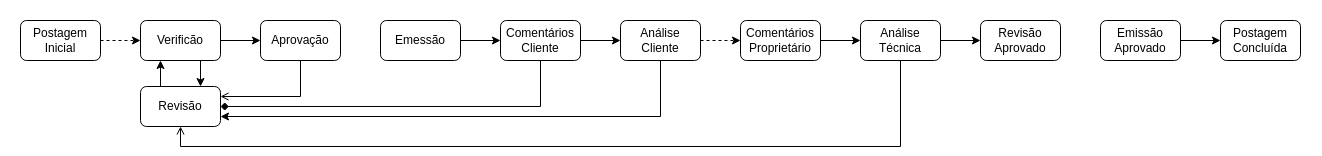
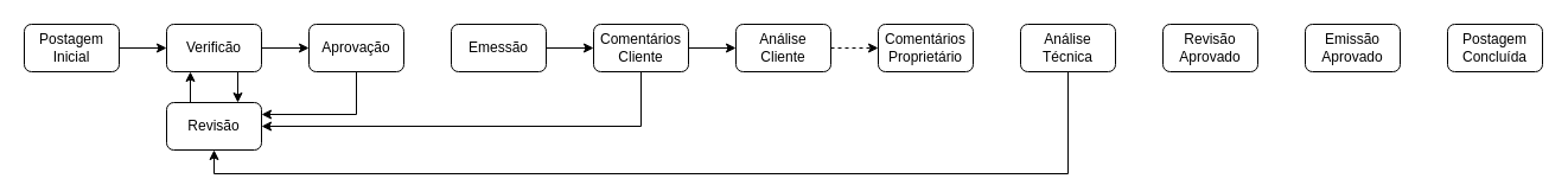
- <mxCell id="2" value="" style="edgeStyle=orthogonalEdgeStyle;rounded=0;orthogonalLoop=1;jettySize=auto;html=1;fontFamily=Helvetica;fontSize=12;fontColor=default;dashed=1;" edge="1" parent="1" source="3" target="8"><mxGeometry relative="1" as="geometry" /></mxCell>
+ <mxCell id="2" value="" style="edgeStyle=orthogonalEdgeStyle;rounded=0;orthogonalLoop=1;jettySize=auto;html=1;fontFamily=Helvetica;fontSize=12;fontColor=default;" edge="1" parent="1" source="3" target="8"><mxGeometry relative="1" as="geometry" /></mxCell>
- <mxCell id="19" value="" style="edgeStyle=orthogonalEdgeStyle;rounded=0;orthogonalLoop=1;jettySize=auto;html=1;fontFamily=Helvetica;fontSize=12;fontColor=default;" edge="1" parent="1" source="20" target="23"><mxGeometry relative="1" as="geometry" /></mxCell>
- <mxCell id="21" value="" style="edgeStyle=orthogonalEdgeStyle;rounded=0;orthogonalLoop=1;jettySize=auto;html=1;fontFamily=Helvetica;fontSize=12;fontColor=default;" edge="1" parent="1" source="23" target="24"><mxGeometry relative="1" as="geometry" /></mxCell>
- <mxCell id="25" value="" style="edgeStyle=orthogonalEdgeStyle;rounded=0;orthogonalLoop=1;jettySize=auto;html=1;fontFamily=Helvetica;fontSize=12;fontColor=default;" edge="1" parent="1" source="26" target="27"><mxGeometry relative="1" as="geometry" /></mxCell>
- <mxCell id="9" style="edgeStyle=orthogonalEdgeStyle;rounded=0;orthogonalLoop=1;jettySize=auto;html=1;exitX=0.5;exitY=1;exitDx=0;exitDy=0;entryX=1;entryY=0.25;entryDx=0;entryDy=0;fontFamily=Helvetica;fontSize=12;fontColor=default;endArrow=open;" edge="1" parent="1" source="10" target="5"><mxGeometry relative="1" as="geometry" /></mxCell>
+ <mxCell id="9" style="edgeStyle=orthogonalEdgeStyle;rounded=0;orthogonalLoop=1;jettySize=auto;html=1;exitX=0.5;exitY=1;exitDx=0;exitDy=0;entryX=1;entryY=0.25;entryDx=0;entryDy=0;fontFamily=Helvetica;fontSize=12;fontColor=default;" edge="1" parent="1" source="10" target="5"><mxGeometry relative="1" as="geometry" /></mxCell>
- <mxCell id="13" style="edgeStyle=orthogonalEdgeStyle;rounded=0;orthogonalLoop=1;jettySize=auto;html=1;exitX=0.5;exitY=1;exitDx=0;exitDy=0;entryX=1;entryY=0.5;entryDx=0;entryDy=0;fontFamily=Helvetica;fontSize=12;fontColor=default;endArrow=diamond;" edge="1" parent="1" source="15" target="5"><mxGeometry relative="1" as="geometry" /></mxCell>
+ <mxCell id="13" style="edgeStyle=orthogonalEdgeStyle;rounded=0;orthogonalLoop=1;jettySize=auto;html=1;exitX=0.5;exitY=1;exitDx=0;exitDy=0;entryX=1;entryY=0.5;entryDx=0;entryDy=0;fontFamily=Helvetica;fontSize=12;fontColor=default;" edge="1" parent="1" source="15" target="5"><mxGeometry relative="1" as="geometry" /></mxCell>
- <mxCell id="16" style="edgeStyle=orthogonalEdgeStyle;rounded=0;orthogonalLoop=1;jettySize=auto;html=1;exitX=0.5;exitY=1;exitDx=0;exitDy=0;entryX=1;entryY=0.75;entryDx=0;entryDy=0;fontFamily=Helvetica;fontSize=12;fontColor=default;" edge="1" parent="1" source="18" target="5"><mxGeometry relative="1" as="geometry" /></mxCell>
- <mxCell id="22" style="edgeStyle=orthogonalEdgeStyle;rounded=0;orthogonalLoop=1;jettySize=auto;html=1;exitX=0.5;exitY=1;exitDx=0;exitDy=0;entryX=0.5;entryY=1;entryDx=0;entryDy=0;fontFamily=Helvetica;fontSize=12;fontColor=default;endArrow=open;" edge="1" parent="1" source="23" target="5"><mxGeometry relative="1" as="geometry" /></mxCell>
+ <mxCell id="22" style="edgeStyle=orthogonalEdgeStyle;rounded=0;orthogonalLoop=1;jettySize=auto;html=1;exitX=0.5;exitY=1;exitDx=0;exitDy=0;entryX=0.5;entryY=1;entryDx=0;entryDy=0;fontFamily=Helvetica;fontSize=12;fontColor=default;" edge="1" parent="1" source="23" target="5"><mxGeometry relative="1" as="geometry" /></mxCell>
